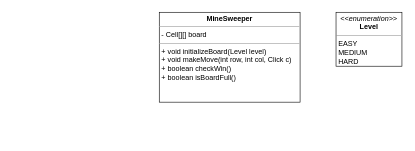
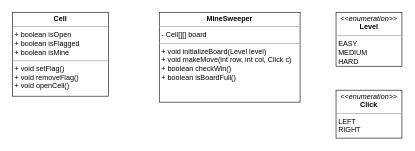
+ <mxCell id="5" value="&lt;p style=&quot;margin: 0px ; margin-top: 4px ; text-align: center&quot;&gt;&lt;b&gt;Cell&lt;/b&gt;&lt;/p&gt;&lt;hr size=&quot;1&quot;&gt;&lt;p style=&quot;margin: 0px ; margin-left: 4px&quot;&gt;+ boolean isOpen&lt;/p&gt;&lt;p style=&quot;margin: 0px ; margin-left: 4px&quot;&gt;+ boolean isFlagged&lt;/p&gt;&lt;p style=&quot;margin: 0px ; margin-left: 4px&quot;&gt;+ boolean isMine&lt;/p&gt;&lt;hr size=&quot;1&quot;&gt;&lt;p style=&quot;margin: 0px ; margin-left: 4px&quot;&gt;+ void setFlag()&lt;/p&gt;&lt;p style=&quot;margin: 0px ; margin-left: 4px&quot;&gt;+ void removeFlag()&lt;/p&gt;&lt;p style=&quot;margin: 0px ; margin-left: 4px&quot;&gt;+ void openCell()&lt;/p&gt;" style="verticalAlign=top;align=left;overflow=fill;fontSize=12;fontFamily=Helvetica;html=1;" vertex="1" parent="1"><mxGeometry x="20" y="20" width="160" height="140" as="geometry" /></mxCell>
+ <mxCell id="4" value="&lt;p style=&quot;margin: 0px ; margin-top: 4px ; text-align: center&quot;&gt;&lt;i&gt;&amp;lt;&amp;lt;enumeration&amp;gt;&amp;gt;&lt;/i&gt;&lt;br&gt;&lt;b&gt;Click&lt;/b&gt;&lt;/p&gt;&lt;hr size=&quot;1&quot;&gt;&lt;p style=&quot;margin: 0px ; margin-left: 4px&quot;&gt;LEFT&lt;br&gt;RIGHT&lt;/p&gt;&lt;p style=&quot;margin: 0px ; margin-left: 4px&quot;&gt;&lt;br&gt;&lt;/p&gt;" style="verticalAlign=top;align=left;overflow=fill;fontSize=12;fontFamily=Helvetica;html=1;" vertex="1" parent="1"><mxGeometry x="560" y="150" width="110" height="80" as="geometry" /></mxCell>
